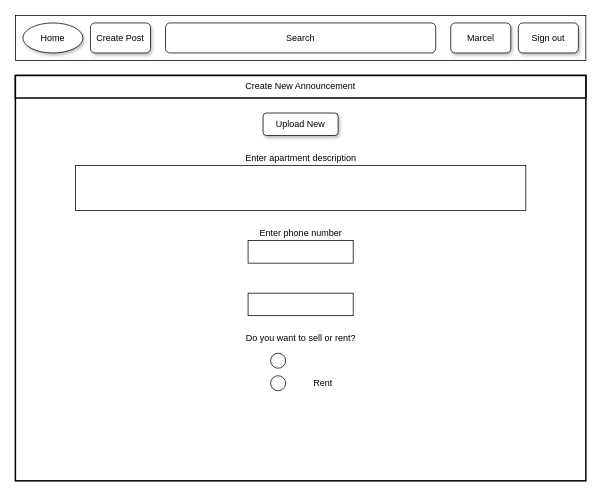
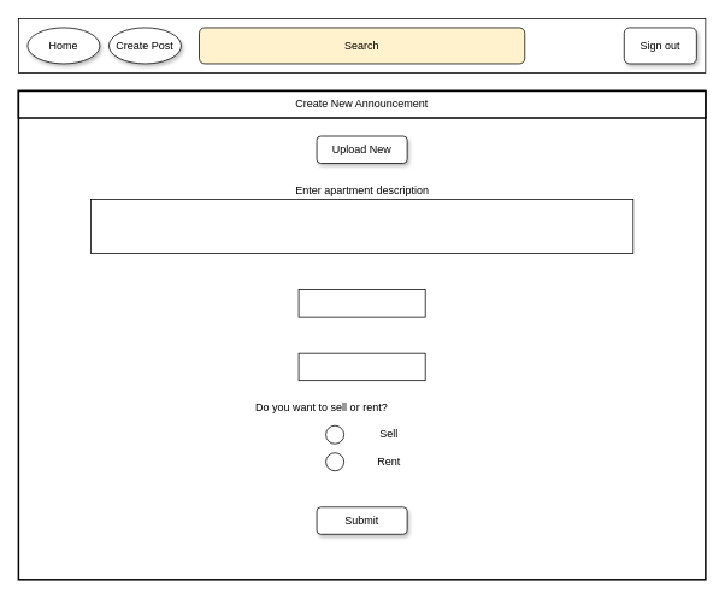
- <mxCell id="7" value="Create Post" style="rounded=1;whiteSpace=wrap;html=1;shadow=1;" vertex="1" parent="1"><mxGeometry x="120" y="30" width="80" height="40" as="geometry" /></mxCell>
+ <mxCell id="7" value="Create Post" style="ellipse;whiteSpace=wrap;html=1;shadow=1;" vertex="1" parent="1"><mxGeometry x="120" y="30" width="80" height="40" as="geometry" /></mxCell>
- <mxCell id="4" value="Search" style="rounded=1;whiteSpace=wrap;html=1;shadow=0;" vertex="1" parent="1"><mxGeometry x="220" y="30" width="360" height="40" as="geometry" /></mxCell>
+ <mxCell id="4" value="Search" style="rounded=1;whiteSpace=wrap;html=1;shadow=0;fillColor=#fff2cc;" vertex="1" parent="1"><mxGeometry x="220" y="30" width="360" height="40" as="geometry" /></mxCell>
- <mxCell id="6" value="Marcel" style="rounded=1;whiteSpace=wrap;html=1;shadow=1;" vertex="1" parent="1"><mxGeometry x="600" y="30" width="80" height="40" as="geometry" /></mxCell>
- <mxCell id="14" value="Enter phone number" style="text;html=1;strokeColor=none;fillColor=none;align=center;verticalAlign=middle;whiteSpace=wrap;rounded=0;shadow=1;" vertex="1" parent="1"><mxGeometry x="292.5" y="300" width="215" height="20" as="geometry" /></mxCell>
- <mxCell id="18" value="Do you want to sell or rent?" style="text;html=1;strokeColor=none;fillColor=none;align=center;verticalAlign=middle;whiteSpace=wrap;rounded=0;shadow=1;" vertex="1" parent="1"><mxGeometry x="292.5" y="440" width="215" height="20" as="geometry" /></mxCell>
+ <mxCell id="18" value="Do you want to sell or rent?" style="text;html=1;strokeColor=none;fillColor=none;align=center;verticalAlign=middle;whiteSpace=wrap;rounded=0;shadow=1;" vertex="1" parent="1"><mxGeometry x="247.5" y="440" width="215" height="20" as="geometry" /></mxCell>
+ <mxCell id="19" value="Sell" style="text;html=1;strokeColor=none;fillColor=none;align=center;verticalAlign=middle;whiteSpace=wrap;rounded=0;shadow=1;" vertex="1" parent="1"><mxGeometry x="380" y="470" width="100" height="20" as="geometry" /></mxCell>
+ <mxCell id="21" value="Submit" style="rounded=1;whiteSpace=wrap;html=1;shadow=1;strokeWidth=1;" vertex="1" parent="1"><mxGeometry x="350" y="560" width="100" height="30" as="geometry" /></mxCell>
